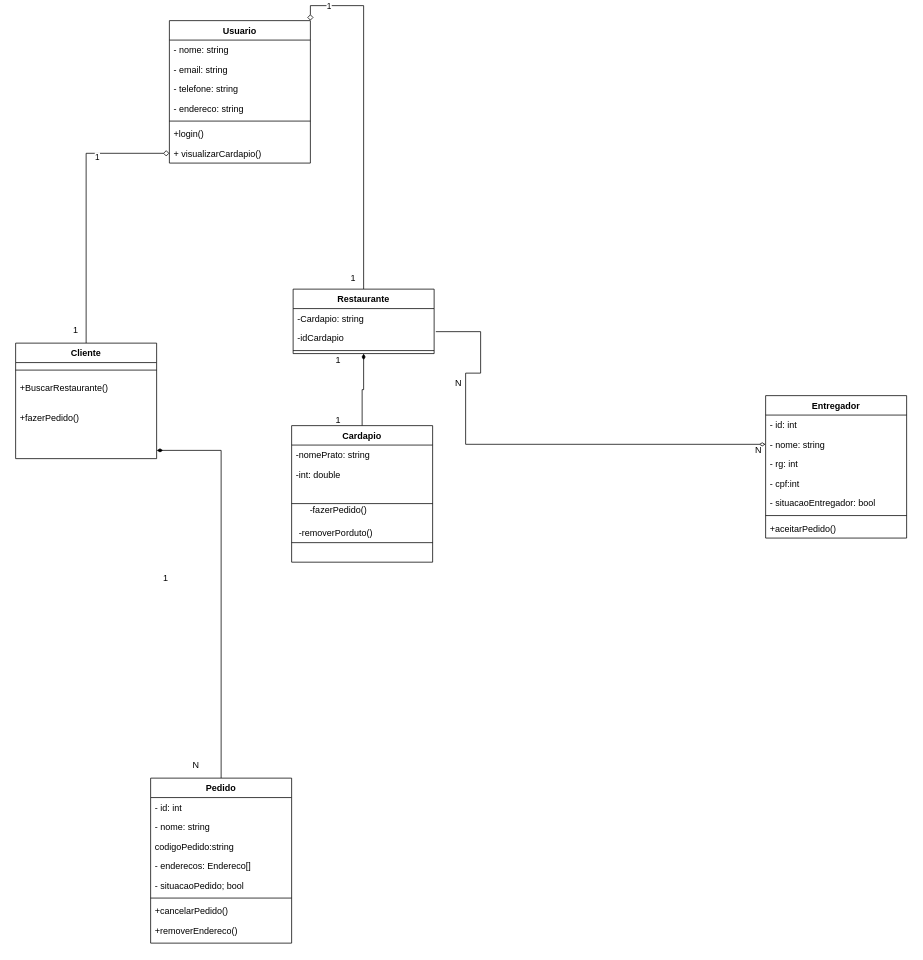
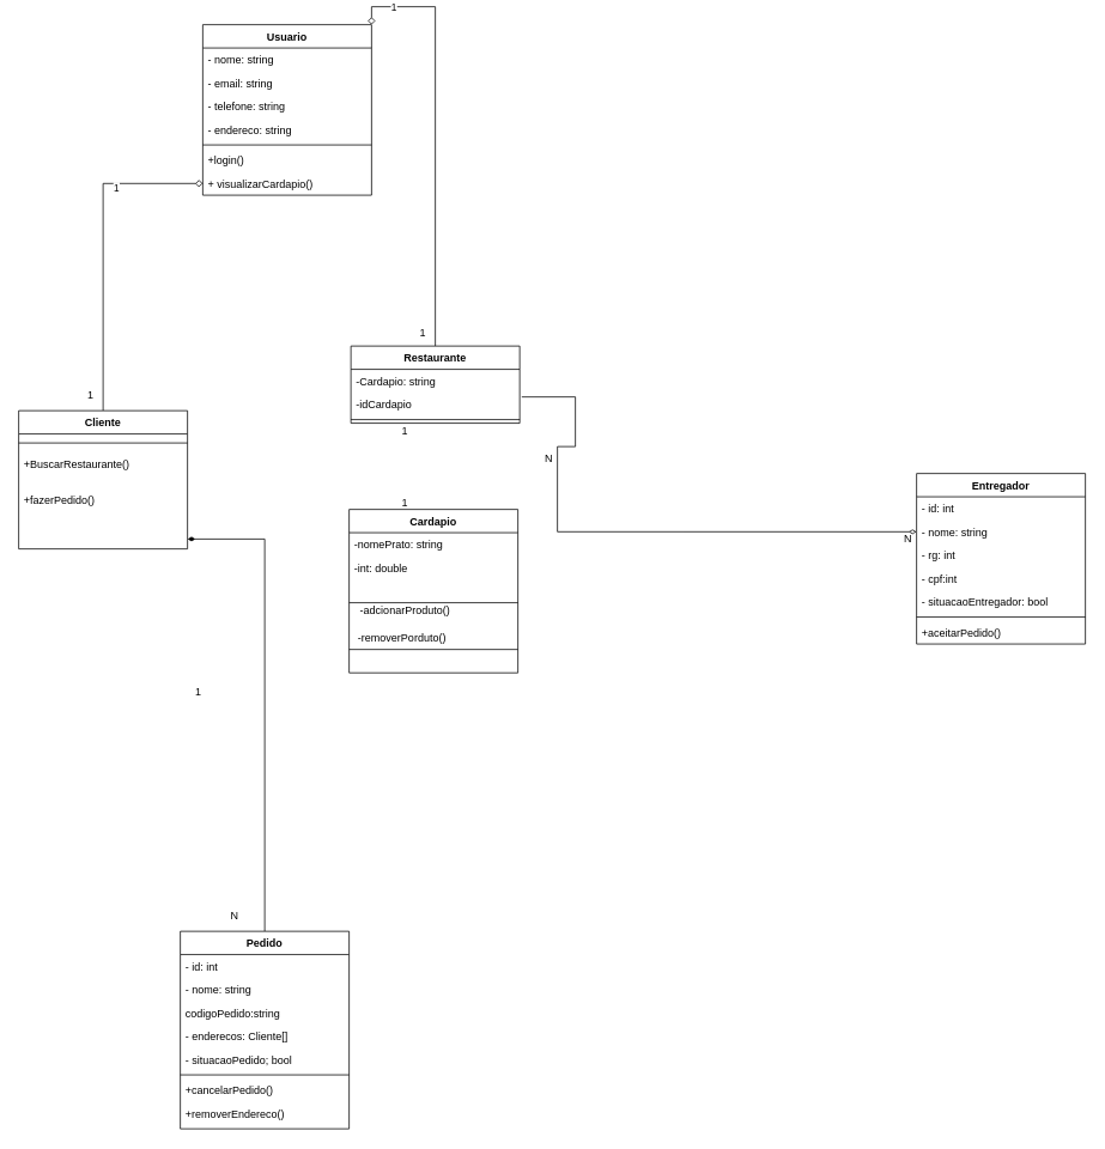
- <mxCell id="44" style="edgeStyle=orthogonalEdgeStyle;rounded=0;orthogonalLoop=1;jettySize=auto;html=1;entryX=0.5;entryY=1;entryDx=0;entryDy=0;endArrow=diamondThin;endFill=1;" edge="1" parent="1" source="45" target="11"><mxGeometry relative="1" as="geometry" /></mxCell>
- <mxCell id="50" value="&lt;span style=&quot;white-space: pre;&quot;&gt;&#09;&lt;/span&gt;&lt;span style=&quot;white-space: pre;&quot;&gt;&#09;&lt;/span&gt;&lt;span style=&quot;white-space: pre;&quot;&gt;&#09;&lt;/span&gt;-fazerPedido()" style="text;html=1;align=center;verticalAlign=middle;resizable=0;points=[];autosize=1;strokeColor=none;fillColor=none;" vertex="1" parent="1"><mxGeometry x="310" y="658" width="200" height="30" as="geometry" /></mxCell>
+ <mxCell id="50" value="&lt;span style=&quot;white-space: pre;&quot;&gt;&#09;&lt;/span&gt;&lt;span style=&quot;white-space: pre;&quot;&gt;&#09;&lt;/span&gt;&lt;span style=&quot;white-space: pre;&quot;&gt;&#09;&lt;/span&gt;-adcionarProduto()" style="text;html=1;align=center;verticalAlign=middle;resizable=0;points=[];autosize=1;strokeColor=none;fillColor=none;" vertex="1" parent="1"><mxGeometry x="310" y="658" width="200" height="30" as="geometry" /></mxCell>
- <mxCell id="20" value="- enderecos: Endereco[]&#10;&#10;" style="text;strokeColor=none;fillColor=none;align=left;verticalAlign=top;spacingLeft=4;spacingRight=4;overflow=hidden;rotatable=0;points=[[0,0.5],[1,0.5]];portConstraint=eastwest;" vertex="1" parent="16"><mxGeometry y="103.935" width="188" height="26" as="geometry" /></mxCell>
+ <mxCell id="20" value="- enderecos: Cliente[]&#10;&#10;" style="text;strokeColor=none;fillColor=none;align=left;verticalAlign=top;spacingLeft=4;spacingRight=4;overflow=hidden;rotatable=0;points=[[0,0.5],[1,0.5]];portConstraint=eastwest;" vertex="1" parent="16"><mxGeometry y="103.935" width="188" height="26" as="geometry" /></mxCell>
